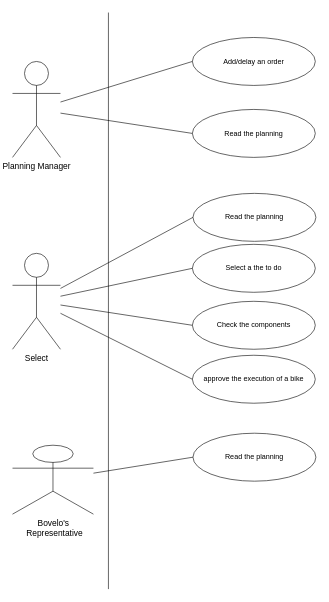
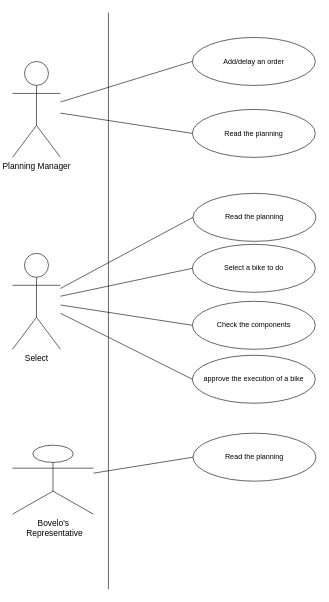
- <mxCell id="10" value="Select a the to do" style="ellipse;whiteSpace=wrap;html=1;" vertex="1" parent="1"><mxGeometry x="320" y="407" width="205" height="80" as="geometry" /></mxCell>
+ <mxCell id="10" value="Select a bike to do" style="ellipse;whiteSpace=wrap;html=1;" vertex="1" parent="1"><mxGeometry x="320" y="407" width="205" height="80" as="geometry" /></mxCell>
